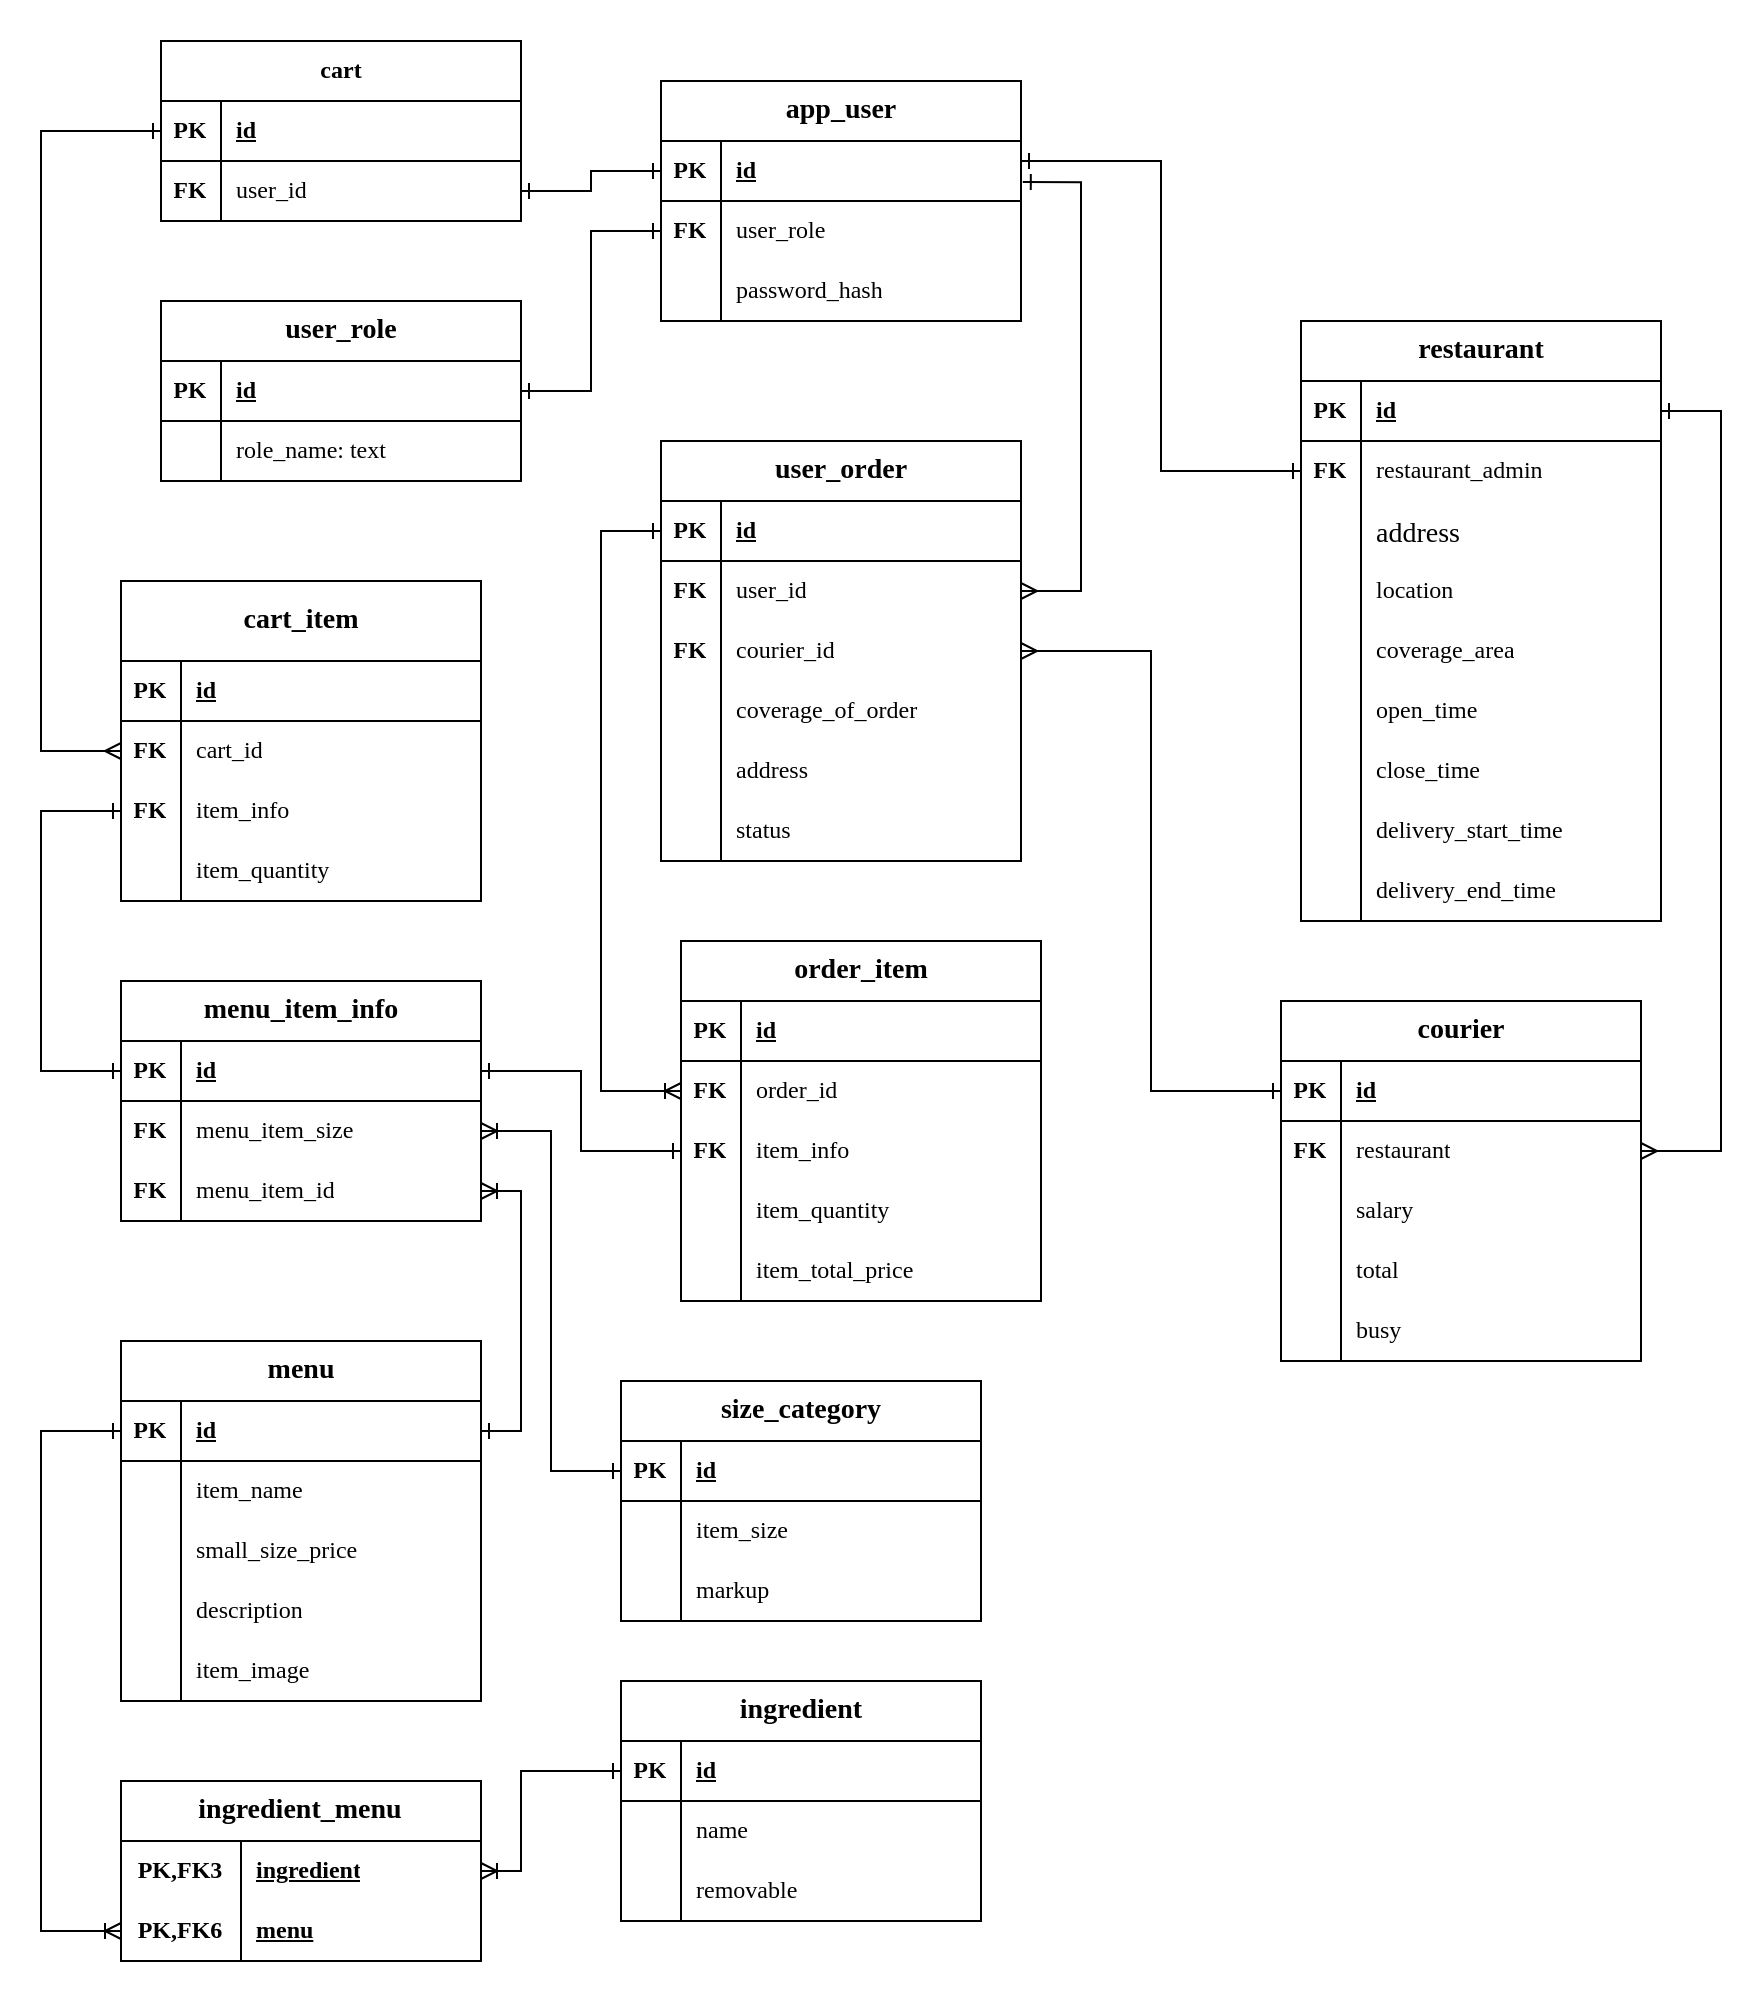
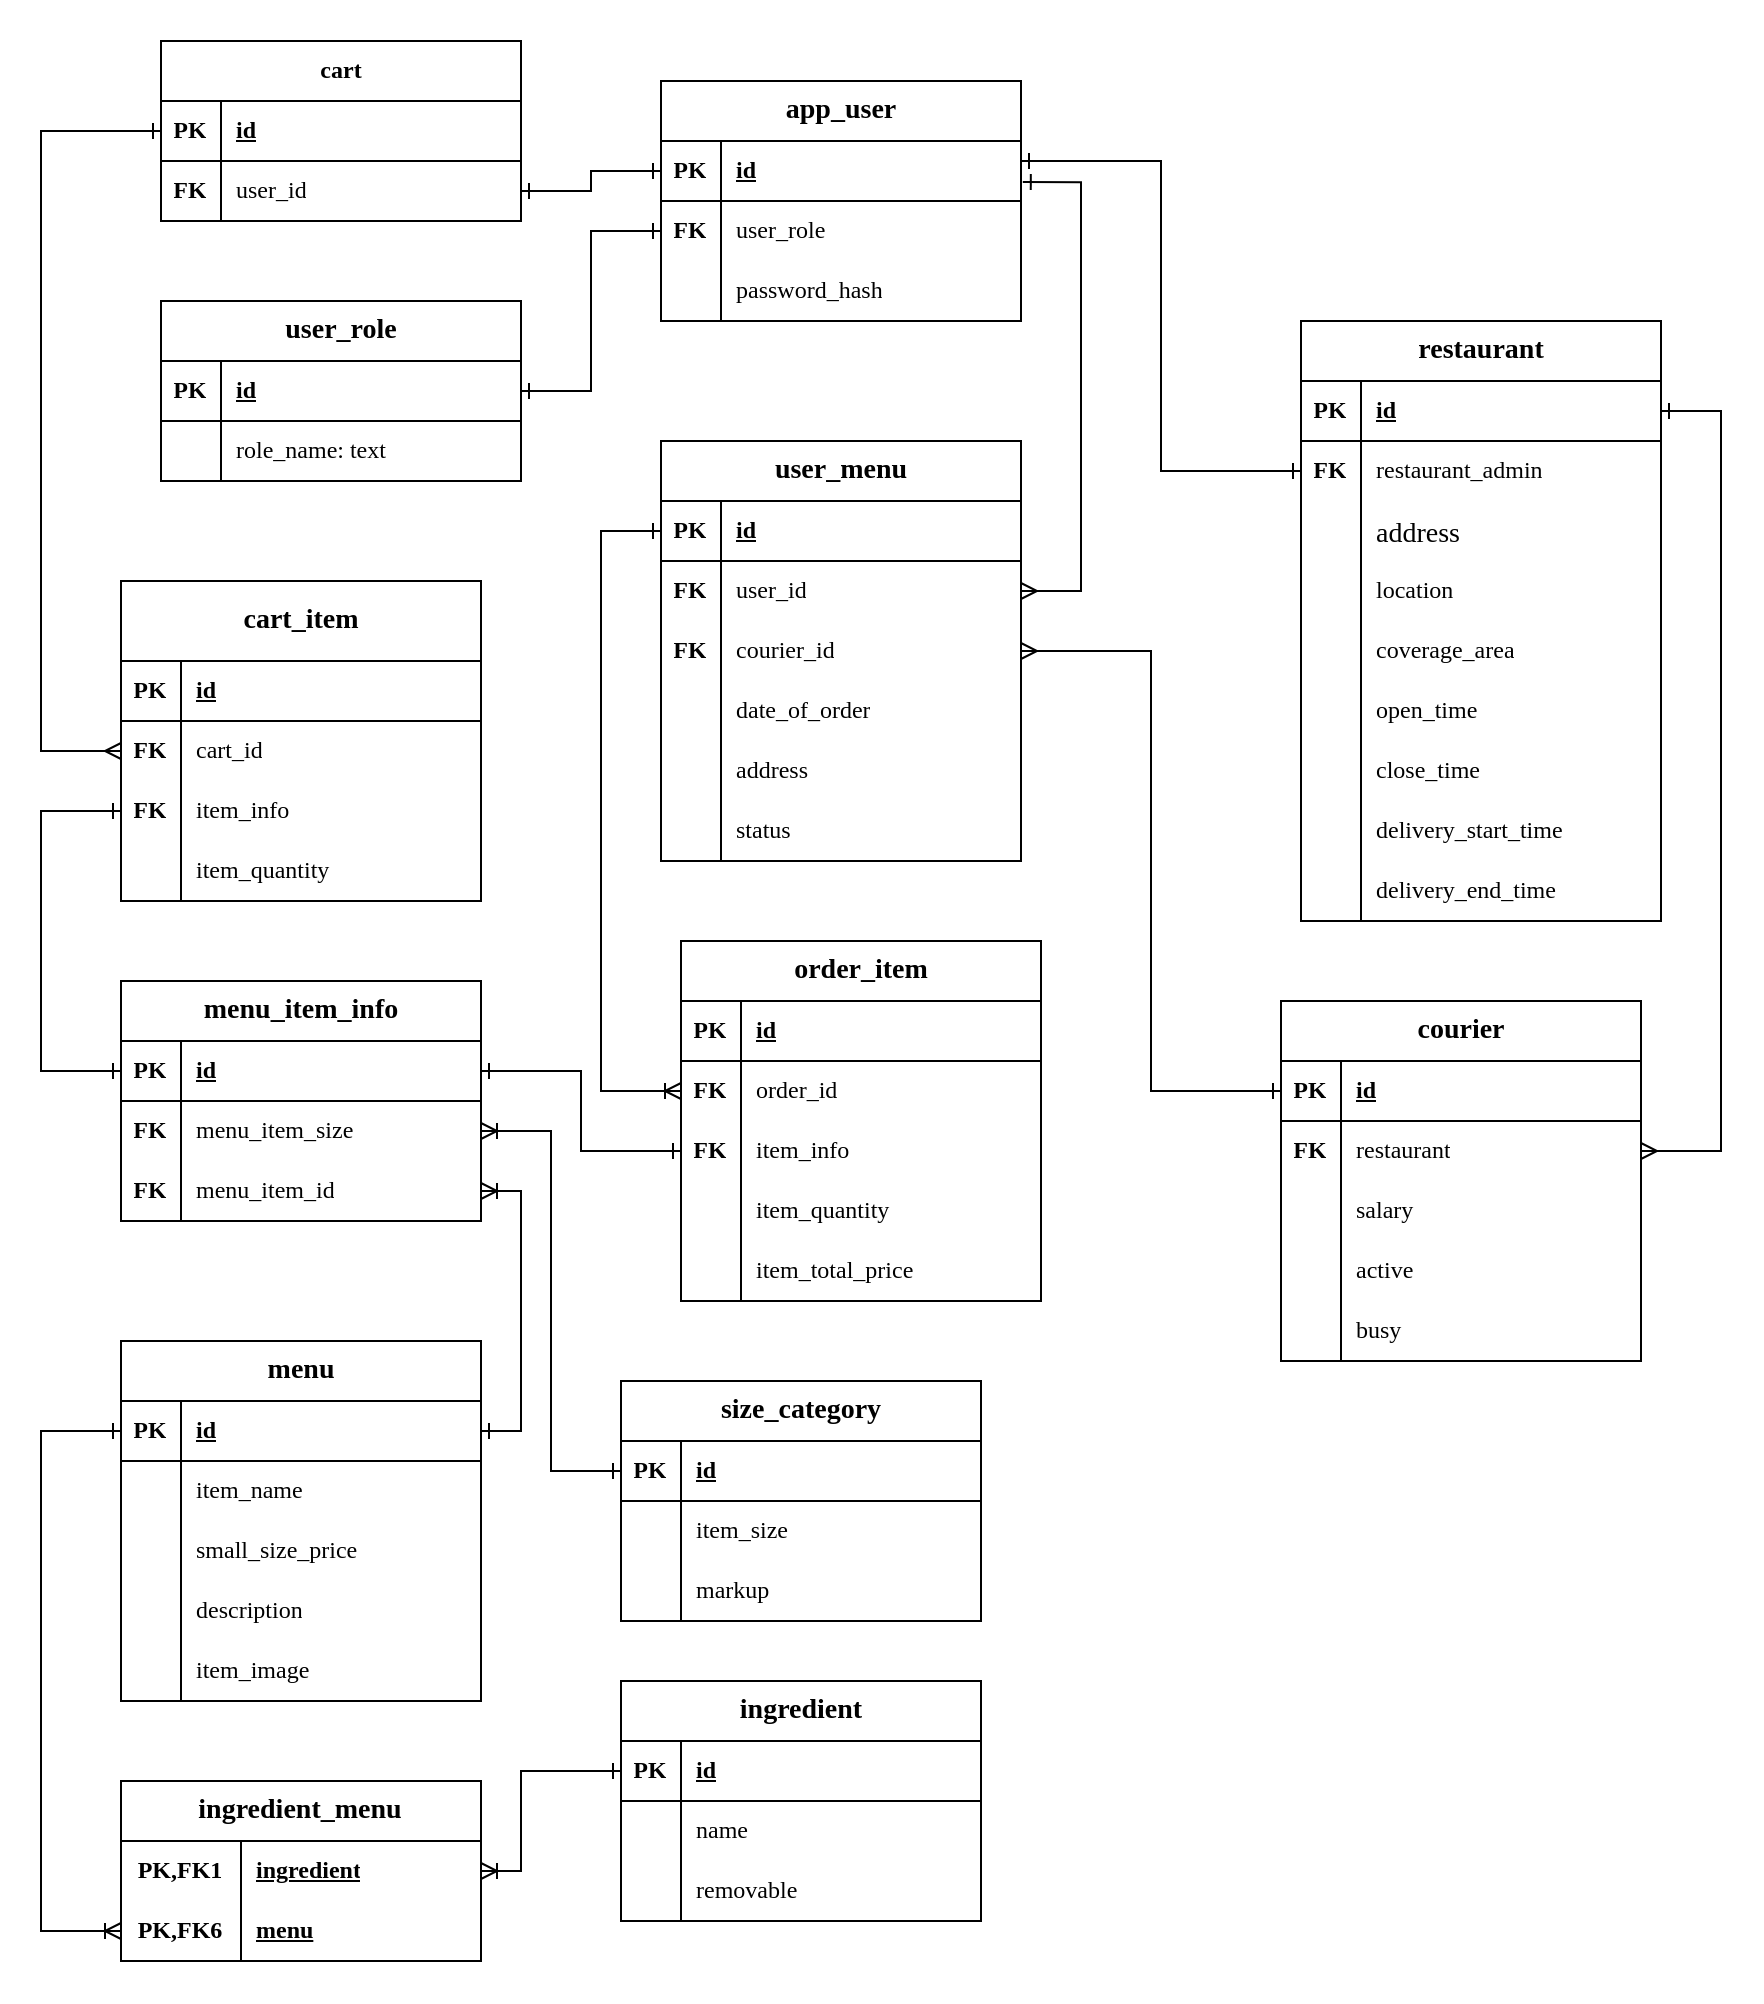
- <mxCell id="113" value="&lt;b style=&quot;border-color: var(--border-color); font-size: 14px;&quot;&gt;user_order&lt;/b&gt;" style="shape=table;startSize=30;container=1;collapsible=1;childLayout=tableLayout;fixedRows=1;rowLines=0;fontStyle=1;align=center;resizeLast=1;html=1;fontFamily=Times New Roman;" parent="1" vertex="1"><mxGeometry x="330" y="220" width="180" height="210" as="geometry" /></mxCell>
+ <mxCell id="113" value="&lt;b style=&quot;border-color: var(--border-color); font-size: 14px;&quot;&gt;user_menu&lt;/b&gt;" style="shape=table;startSize=30;container=1;collapsible=1;childLayout=tableLayout;fixedRows=1;rowLines=0;fontStyle=1;align=center;resizeLast=1;html=1;fontFamily=Times New Roman;" parent="1" vertex="1"><mxGeometry x="330" y="220" width="180" height="210" as="geometry" /></mxCell>
- <mxCell id="125" value="coverage_of_order" style="shape=partialRectangle;connectable=0;fillColor=none;top=0;left=0;bottom=0;right=0;align=left;spacingLeft=6;overflow=hidden;whiteSpace=wrap;html=1;fontFamily=Times New Roman;" parent="123" vertex="1"><mxGeometry x="30" width="150" height="30" as="geometry"><mxRectangle width="150" height="30" as="alternateBounds" /></mxGeometry></mxCell>
+ <mxCell id="125" value="date_of_order" style="shape=partialRectangle;connectable=0;fillColor=none;top=0;left=0;bottom=0;right=0;align=left;spacingLeft=6;overflow=hidden;whiteSpace=wrap;html=1;fontFamily=Times New Roman;" parent="123" vertex="1"><mxGeometry x="30" width="150" height="30" as="geometry"><mxRectangle width="150" height="30" as="alternateBounds" /></mxGeometry></mxCell>
- <mxCell id="102" value="total" style="shape=partialRectangle;connectable=0;fillColor=none;top=0;left=0;bottom=0;right=0;align=left;spacingLeft=6;overflow=hidden;whiteSpace=wrap;html=1;fontFamily=Times New Roman;" parent="100" vertex="1"><mxGeometry x="30" width="150" height="30" as="geometry"><mxRectangle width="150" height="30" as="alternateBounds" /></mxGeometry></mxCell>
+ <mxCell id="102" value="active" style="shape=partialRectangle;connectable=0;fillColor=none;top=0;left=0;bottom=0;right=0;align=left;spacingLeft=6;overflow=hidden;whiteSpace=wrap;html=1;fontFamily=Times New Roman;" parent="100" vertex="1"><mxGeometry x="30" width="150" height="30" as="geometry"><mxRectangle width="150" height="30" as="alternateBounds" /></mxGeometry></mxCell>
- <mxCell id="108" value="PK,FK3" style="shape=partialRectangle;connectable=0;fillColor=none;top=0;left=0;bottom=0;right=0;fontStyle=1;overflow=hidden;html=1;whiteSpace=wrap;fontFamily=Times New Roman;" parent="107" vertex="1"><mxGeometry width="60" height="30" as="geometry"><mxRectangle width="60" height="30" as="alternateBounds" /></mxGeometry></mxCell>
+ <mxCell id="108" value="PK,FK1" style="shape=partialRectangle;connectable=0;fillColor=none;top=0;left=0;bottom=0;right=0;fontStyle=1;overflow=hidden;html=1;whiteSpace=wrap;fontFamily=Times New Roman;" parent="107" vertex="1"><mxGeometry width="60" height="30" as="geometry"><mxRectangle width="60" height="30" as="alternateBounds" /></mxGeometry></mxCell>
